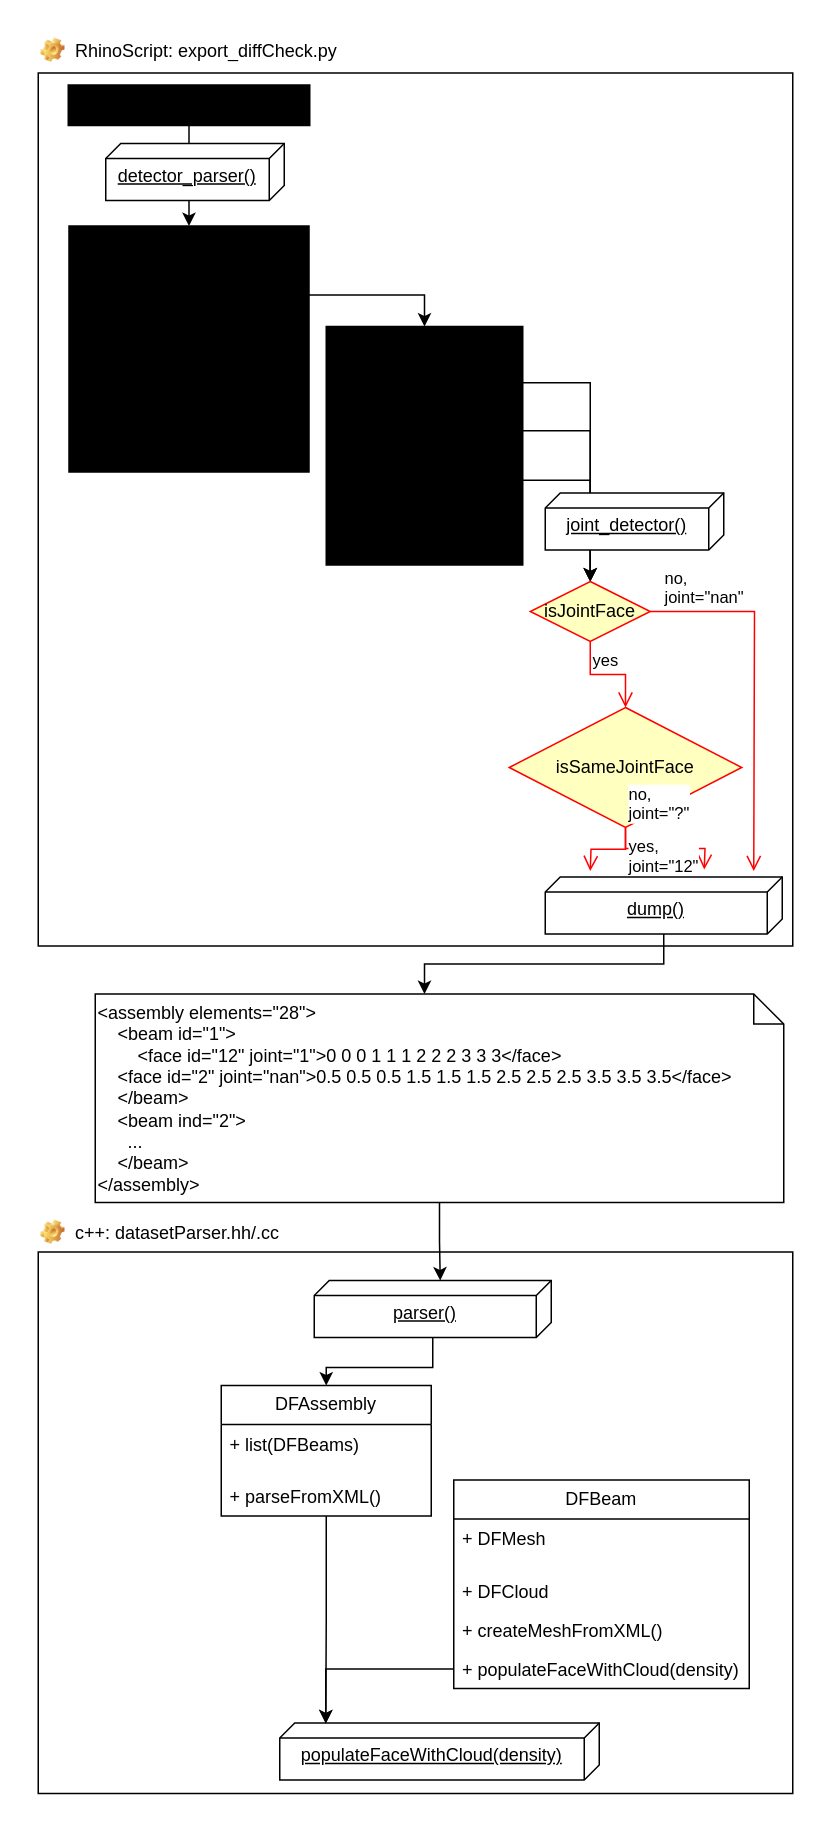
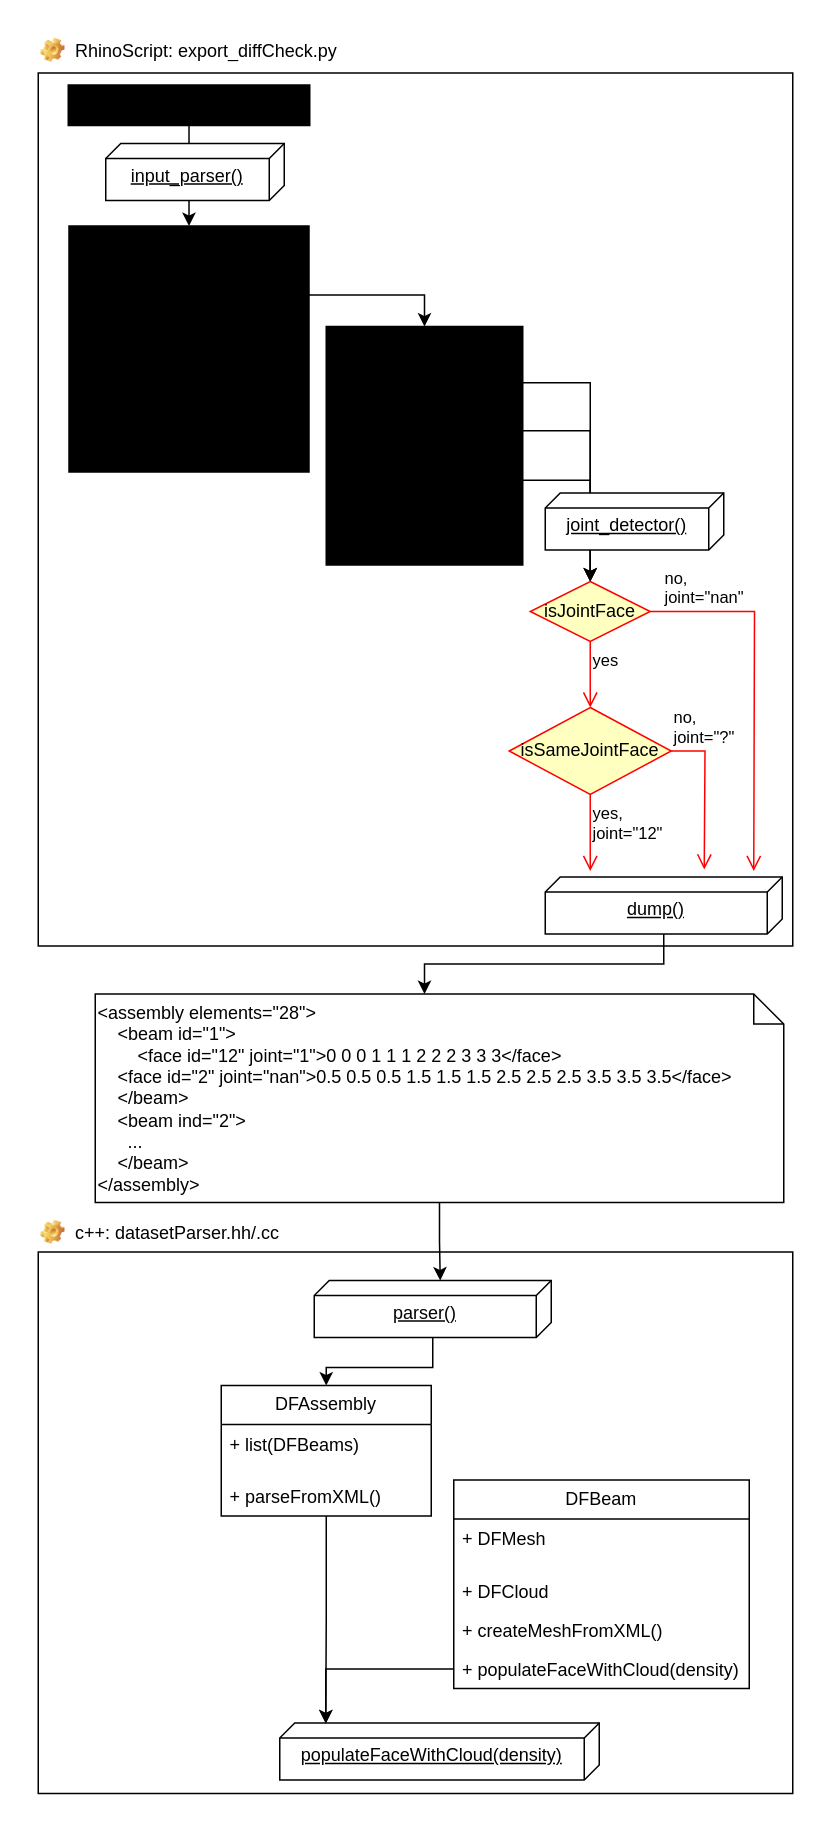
- <mxCell id="28" value="detector_parser()" style="verticalAlign=top;align=center;spacingTop=8;spacingLeft=2;spacingRight=12;shape=cube;size=10;direction=south;fontStyle=4;html=1;whiteSpace=wrap;" vertex="1" parent="1"><mxGeometry x="70" y="95" width="119" height="38" as="geometry" /></mxCell>
+ <mxCell id="28" value="input_parser()" style="verticalAlign=top;align=center;spacingTop=8;spacingLeft=2;spacingRight=12;shape=cube;size=10;direction=south;fontStyle=4;html=1;whiteSpace=wrap;" vertex="1" parent="1"><mxGeometry x="70" y="95" width="119" height="38" as="geometry" /></mxCell>
- <mxCell id="23" value="isSameJointFace" style="rhombus;whiteSpace=wrap;html=1;fontColor=#000000;fillColor=#ffffc0;strokeColor=#ff0000;" vertex="1" parent="1"><mxGeometry x="339" y="471" width="155" height="80" as="geometry" /></mxCell>
+ <mxCell id="23" value="isSameJointFace" style="rhombus;whiteSpace=wrap;html=1;fontColor=#000000;fillColor=#ffffc0;strokeColor=#ff0000;" vertex="1" parent="1"><mxGeometry x="339" y="471" width="108" height="58" as="geometry" /></mxCell>
